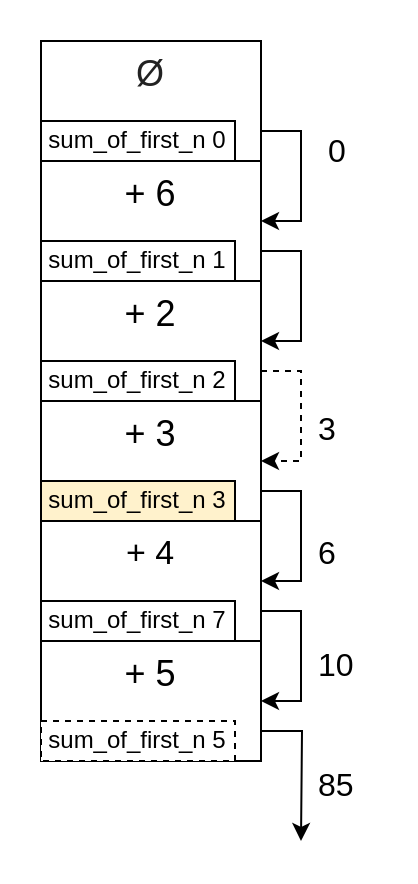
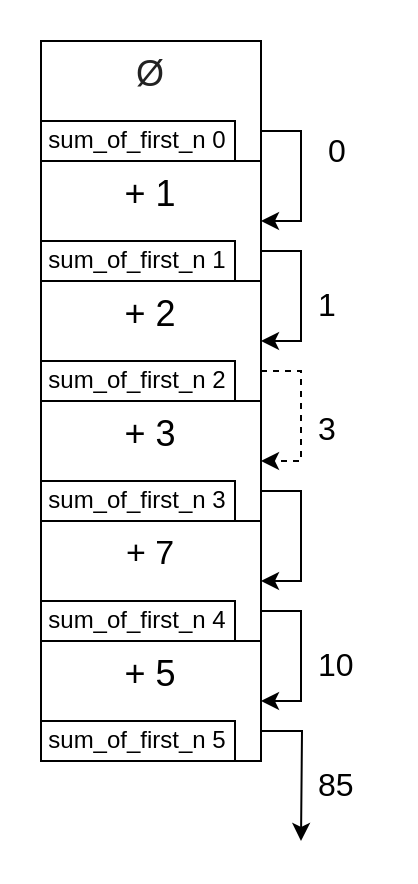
- <mxCell id="18" value="&lt;font style=&quot;font-size: 18px&quot;&gt;+ 6&lt;/font&gt;" style="rounded=0;whiteSpace=wrap;html=1;imageWidth=24;verticalAlign=top;" vertex="1" parent="17"><mxGeometry width="110" height="60" as="geometry" /></mxCell>
+ <mxCell id="18" value="&lt;font style=&quot;font-size: 18px&quot;&gt;+ 1&lt;/font&gt;" style="rounded=0;whiteSpace=wrap;html=1;imageWidth=24;verticalAlign=top;" vertex="1" parent="17"><mxGeometry width="110" height="60" as="geometry" /></mxCell>
+ <mxCell id="30" value="1" style="text;html=1;resizable=0;points=[];autosize=1;align=left;verticalAlign=top;spacingTop=-4;fontSize=16;" vertex="1" parent="1"><mxGeometry x="157" y="140" width="20" height="20" as="geometry" /></mxCell>
- <mxCell id="13" value="sum_of_first_n 3" style="rounded=0;whiteSpace=wrap;html=1;imageWidth=24;fillColor=#fff2cc;" vertex="1" parent="11"><mxGeometry y="40" width="97" height="20" as="geometry" /></mxCell>
+ <mxCell id="13" value="sum_of_first_n 3" style="rounded=0;whiteSpace=wrap;html=1;imageWidth=24;" vertex="1" parent="11"><mxGeometry y="40" width="97" height="20" as="geometry" /></mxCell>
- <mxCell id="9" value="&lt;font style=&quot;font-size: 17px&quot;&gt;+ 4&lt;/font&gt;" style="rounded=0;whiteSpace=wrap;html=1;imageWidth=24;verticalAlign=top;" vertex="1" parent="8"><mxGeometry width="110" height="60" as="geometry" /></mxCell>
+ <mxCell id="9" value="&lt;font style=&quot;font-size: 17px&quot;&gt;+ 7&lt;/font&gt;" style="rounded=0;whiteSpace=wrap;html=1;imageWidth=24;verticalAlign=top;" vertex="1" parent="8"><mxGeometry width="110" height="60" as="geometry" /></mxCell>
- <mxCell id="32" value="6" style="text;html=1;resizable=0;points=[];autosize=1;align=left;verticalAlign=top;spacingTop=-4;fontSize=16;" vertex="1" parent="1"><mxGeometry x="157" y="264" width="20" height="20" as="geometry" /></mxCell>
- <mxCell id="10" value="sum_of_first_n 7" style="rounded=0;whiteSpace=wrap;html=1;imageWidth=24;" vertex="1" parent="8"><mxGeometry y="40" width="97" height="20" as="geometry" /></mxCell>
+ <mxCell id="10" value="sum_of_first_n 4" style="rounded=0;whiteSpace=wrap;html=1;imageWidth=24;" vertex="1" parent="8"><mxGeometry y="40" width="97" height="20" as="geometry" /></mxCell>
- <mxCell id="7" value="sum_of_first_n 5" style="rounded=0;whiteSpace=wrap;html=1;imageWidth=24;dashed=1;" vertex="1" parent="5"><mxGeometry y="40" width="97" height="20" as="geometry" /></mxCell>
+ <mxCell id="7" value="sum_of_first_n 5" style="rounded=0;whiteSpace=wrap;html=1;imageWidth=24;" vertex="1" parent="5"><mxGeometry y="40" width="97" height="20" as="geometry" /></mxCell>
